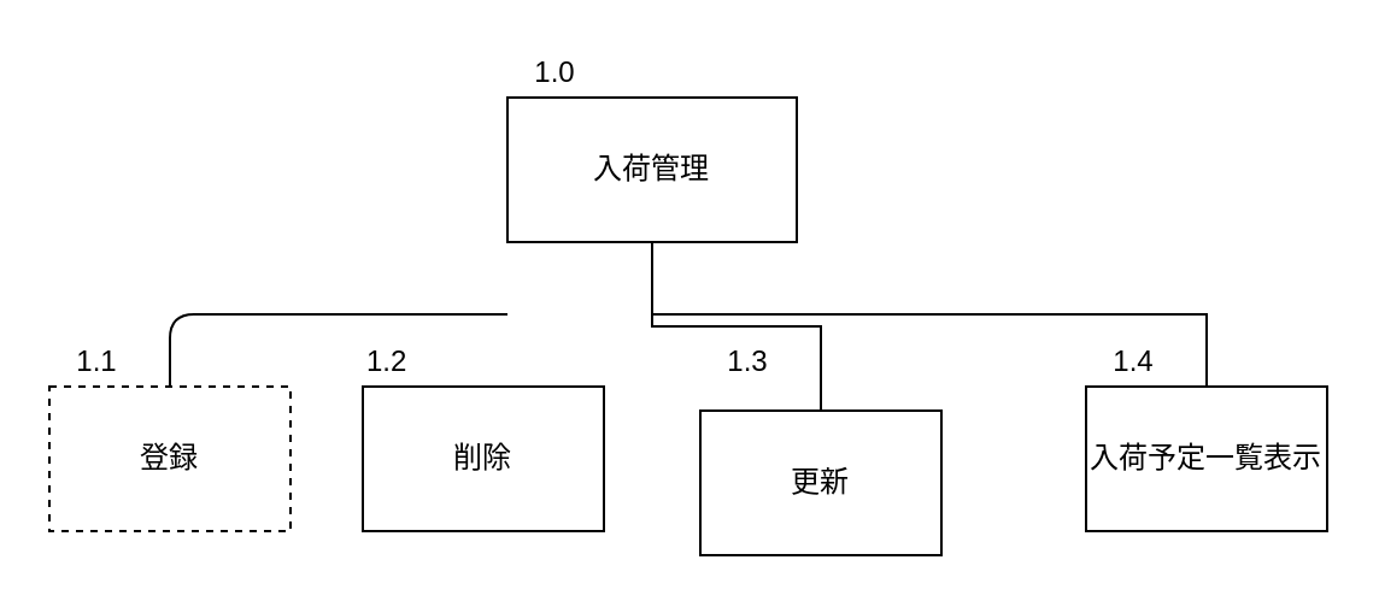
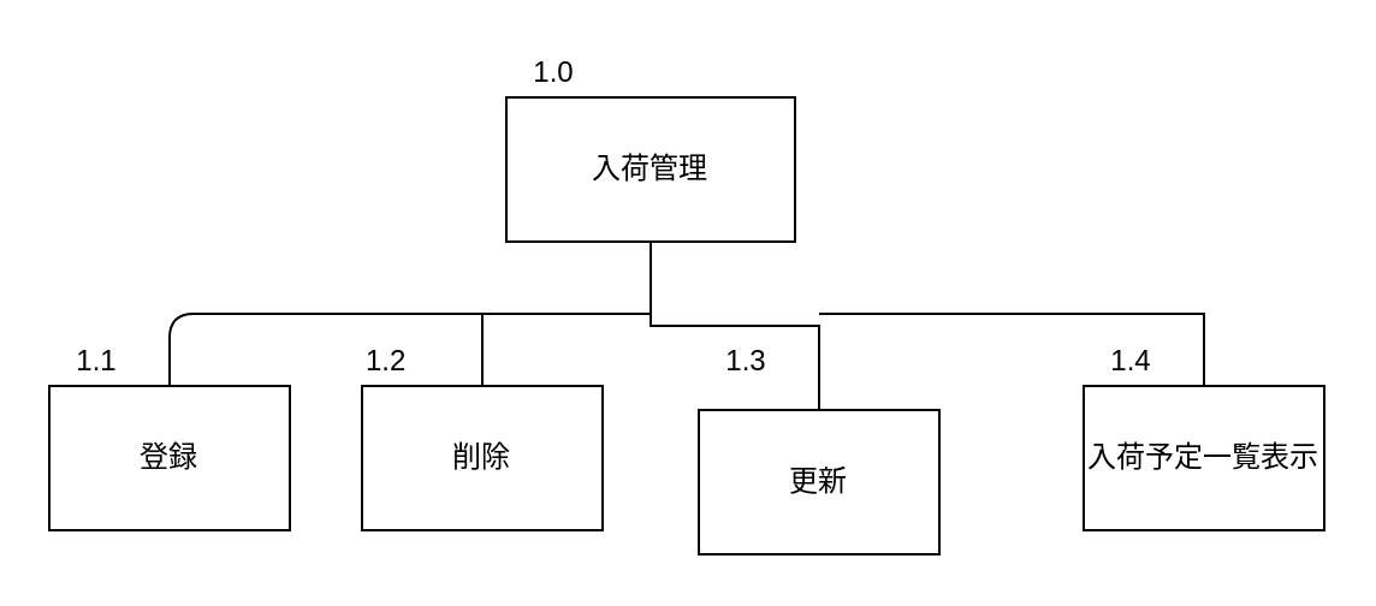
- <mxCell id="6" value="" style="edgeStyle=elbowEdgeStyle;elbow=vertical;startArrow=none;endArrow=none;rounded=0;exitX=0.5;exitY=1;exitDx=0;exitDy=0;" parent="1" source="2" target="7" edge="1"><mxGeometry relative="1" as="geometry"><mxPoint x="130" y="100" as="sourcePoint" /></mxGeometry></mxCell>
+ <mxCell id="6" value="" style="edgeStyle=elbowEdgeStyle;elbow=vertical;startArrow=none;endArrow=none;rounded=0;exitX=0.5;exitY=1;exitDx=0;exitDy=0;" parent="1" source="2" target="5" edge="1"><mxGeometry relative="1" as="geometry"><mxPoint x="130" y="100" as="sourcePoint" /></mxGeometry></mxCell>
- <mxCell id="10" value="登録" style="whiteSpace=wrap;html=1;align=center;verticalAlign=middle;container=1;recursiveResize=0;treeFolding=1;treeMoving=1;dashed=1;" parent="1" vertex="1"><mxGeometry x="20" y="160" width="100" height="60" as="geometry" /></mxCell>
+ <mxCell id="10" value="登録" style="whiteSpace=wrap;html=1;align=center;verticalAlign=middle;container=1;recursiveResize=0;treeFolding=1;treeMoving=1;" parent="1" vertex="1"><mxGeometry x="20" y="160" width="100" height="60" as="geometry" /></mxCell>
